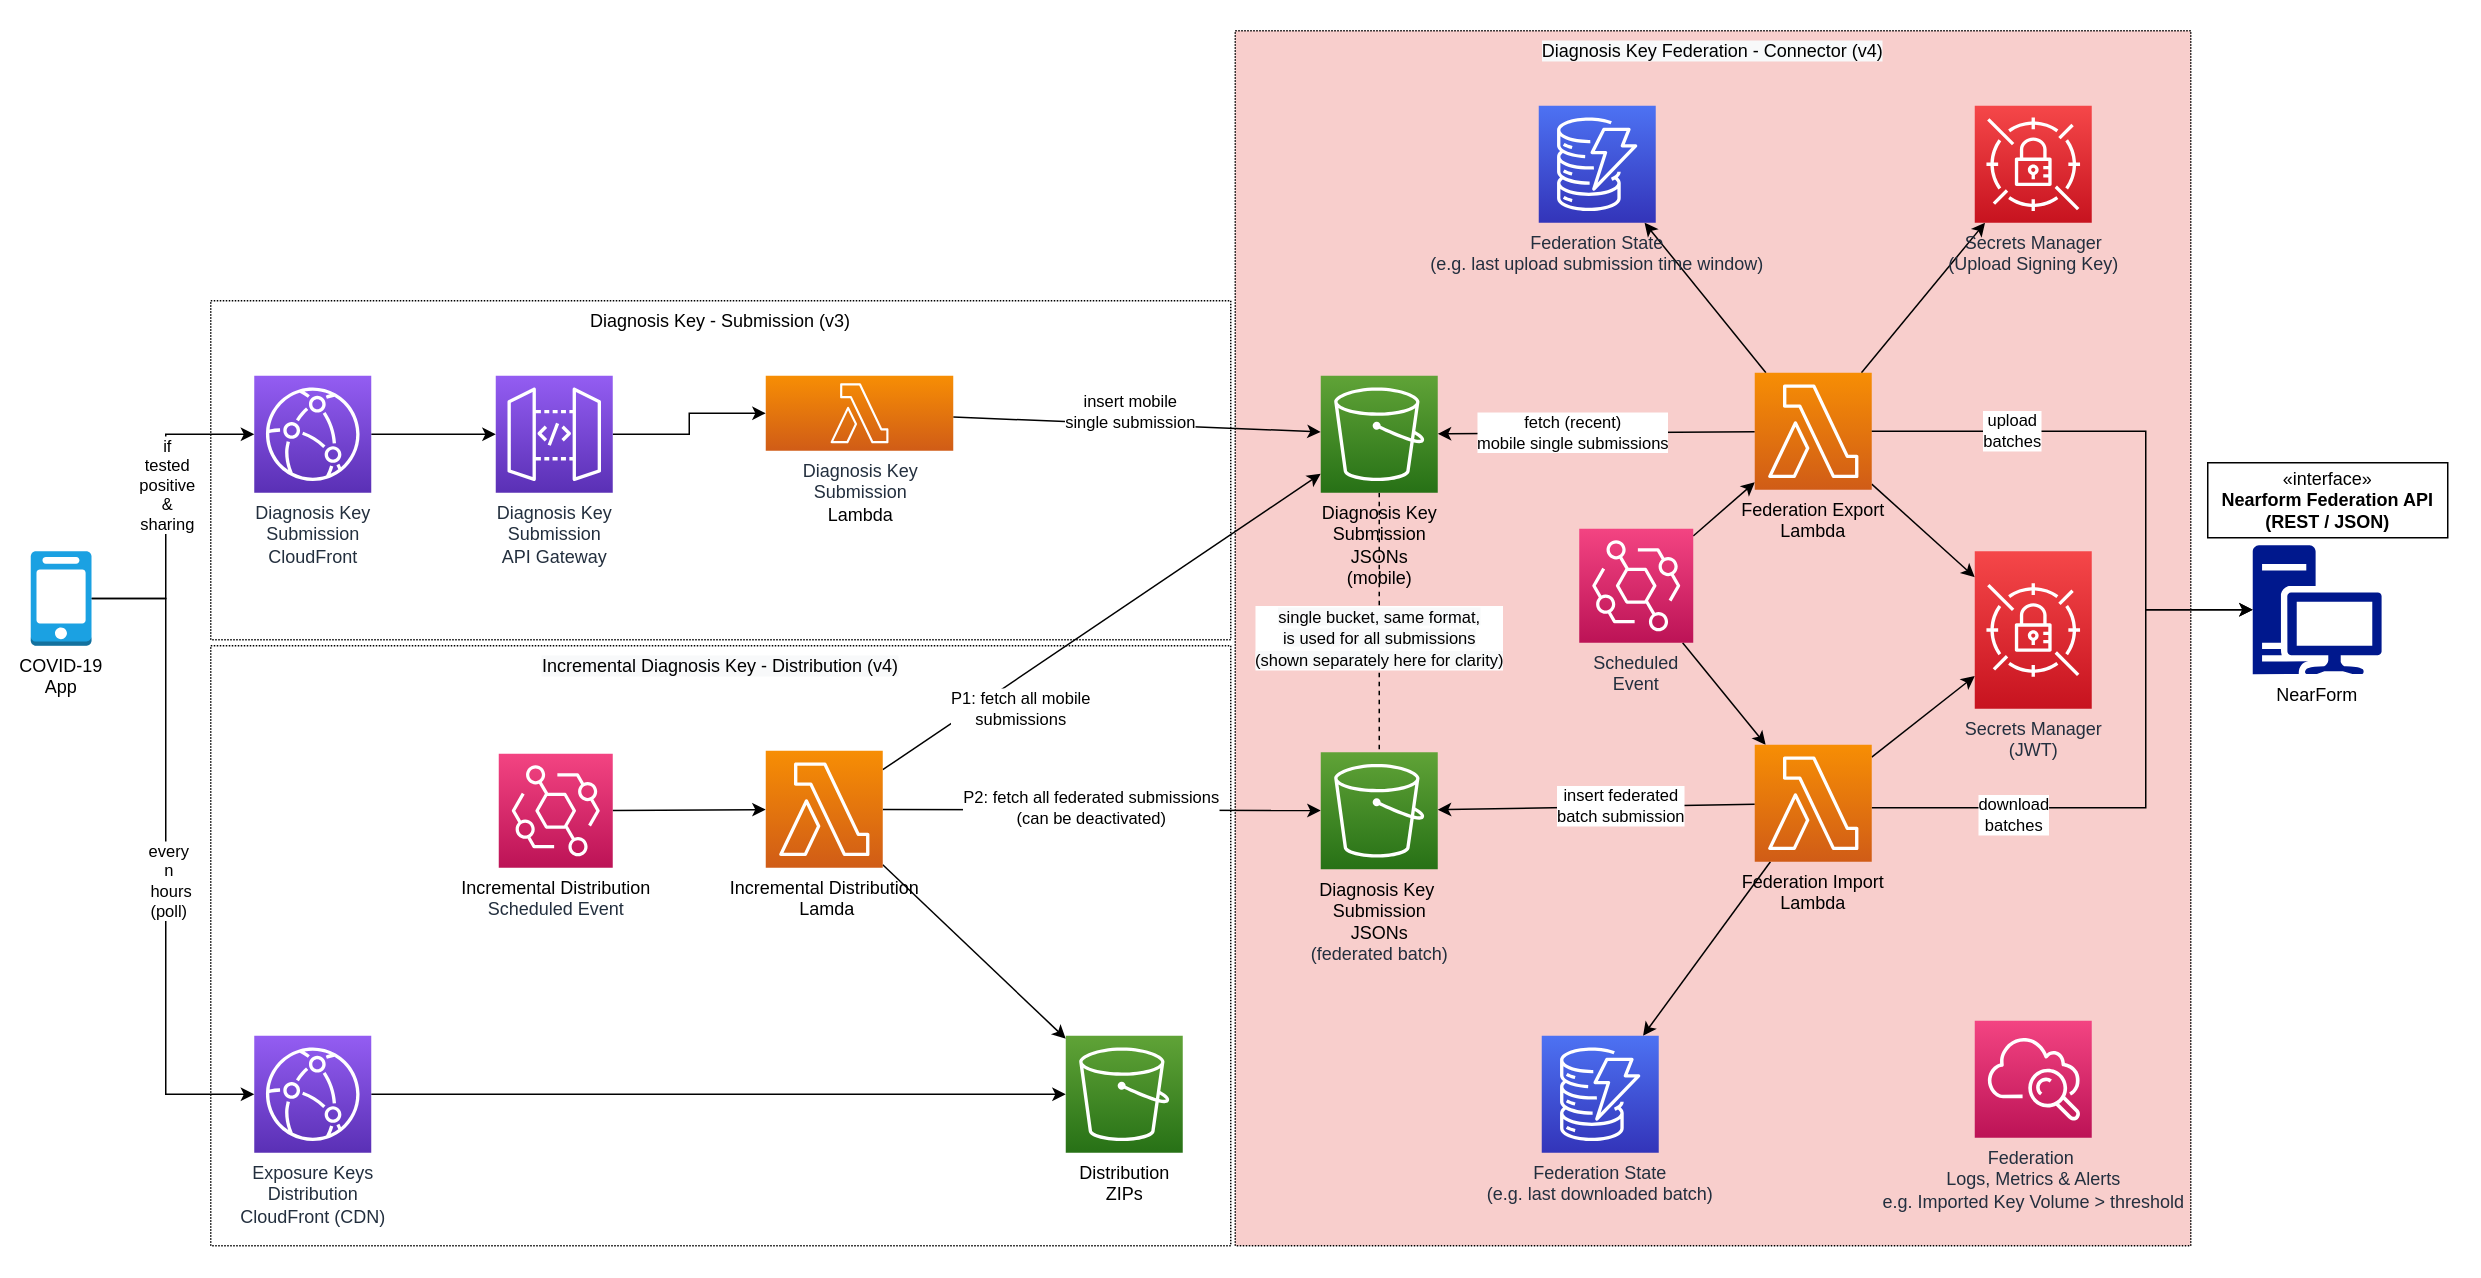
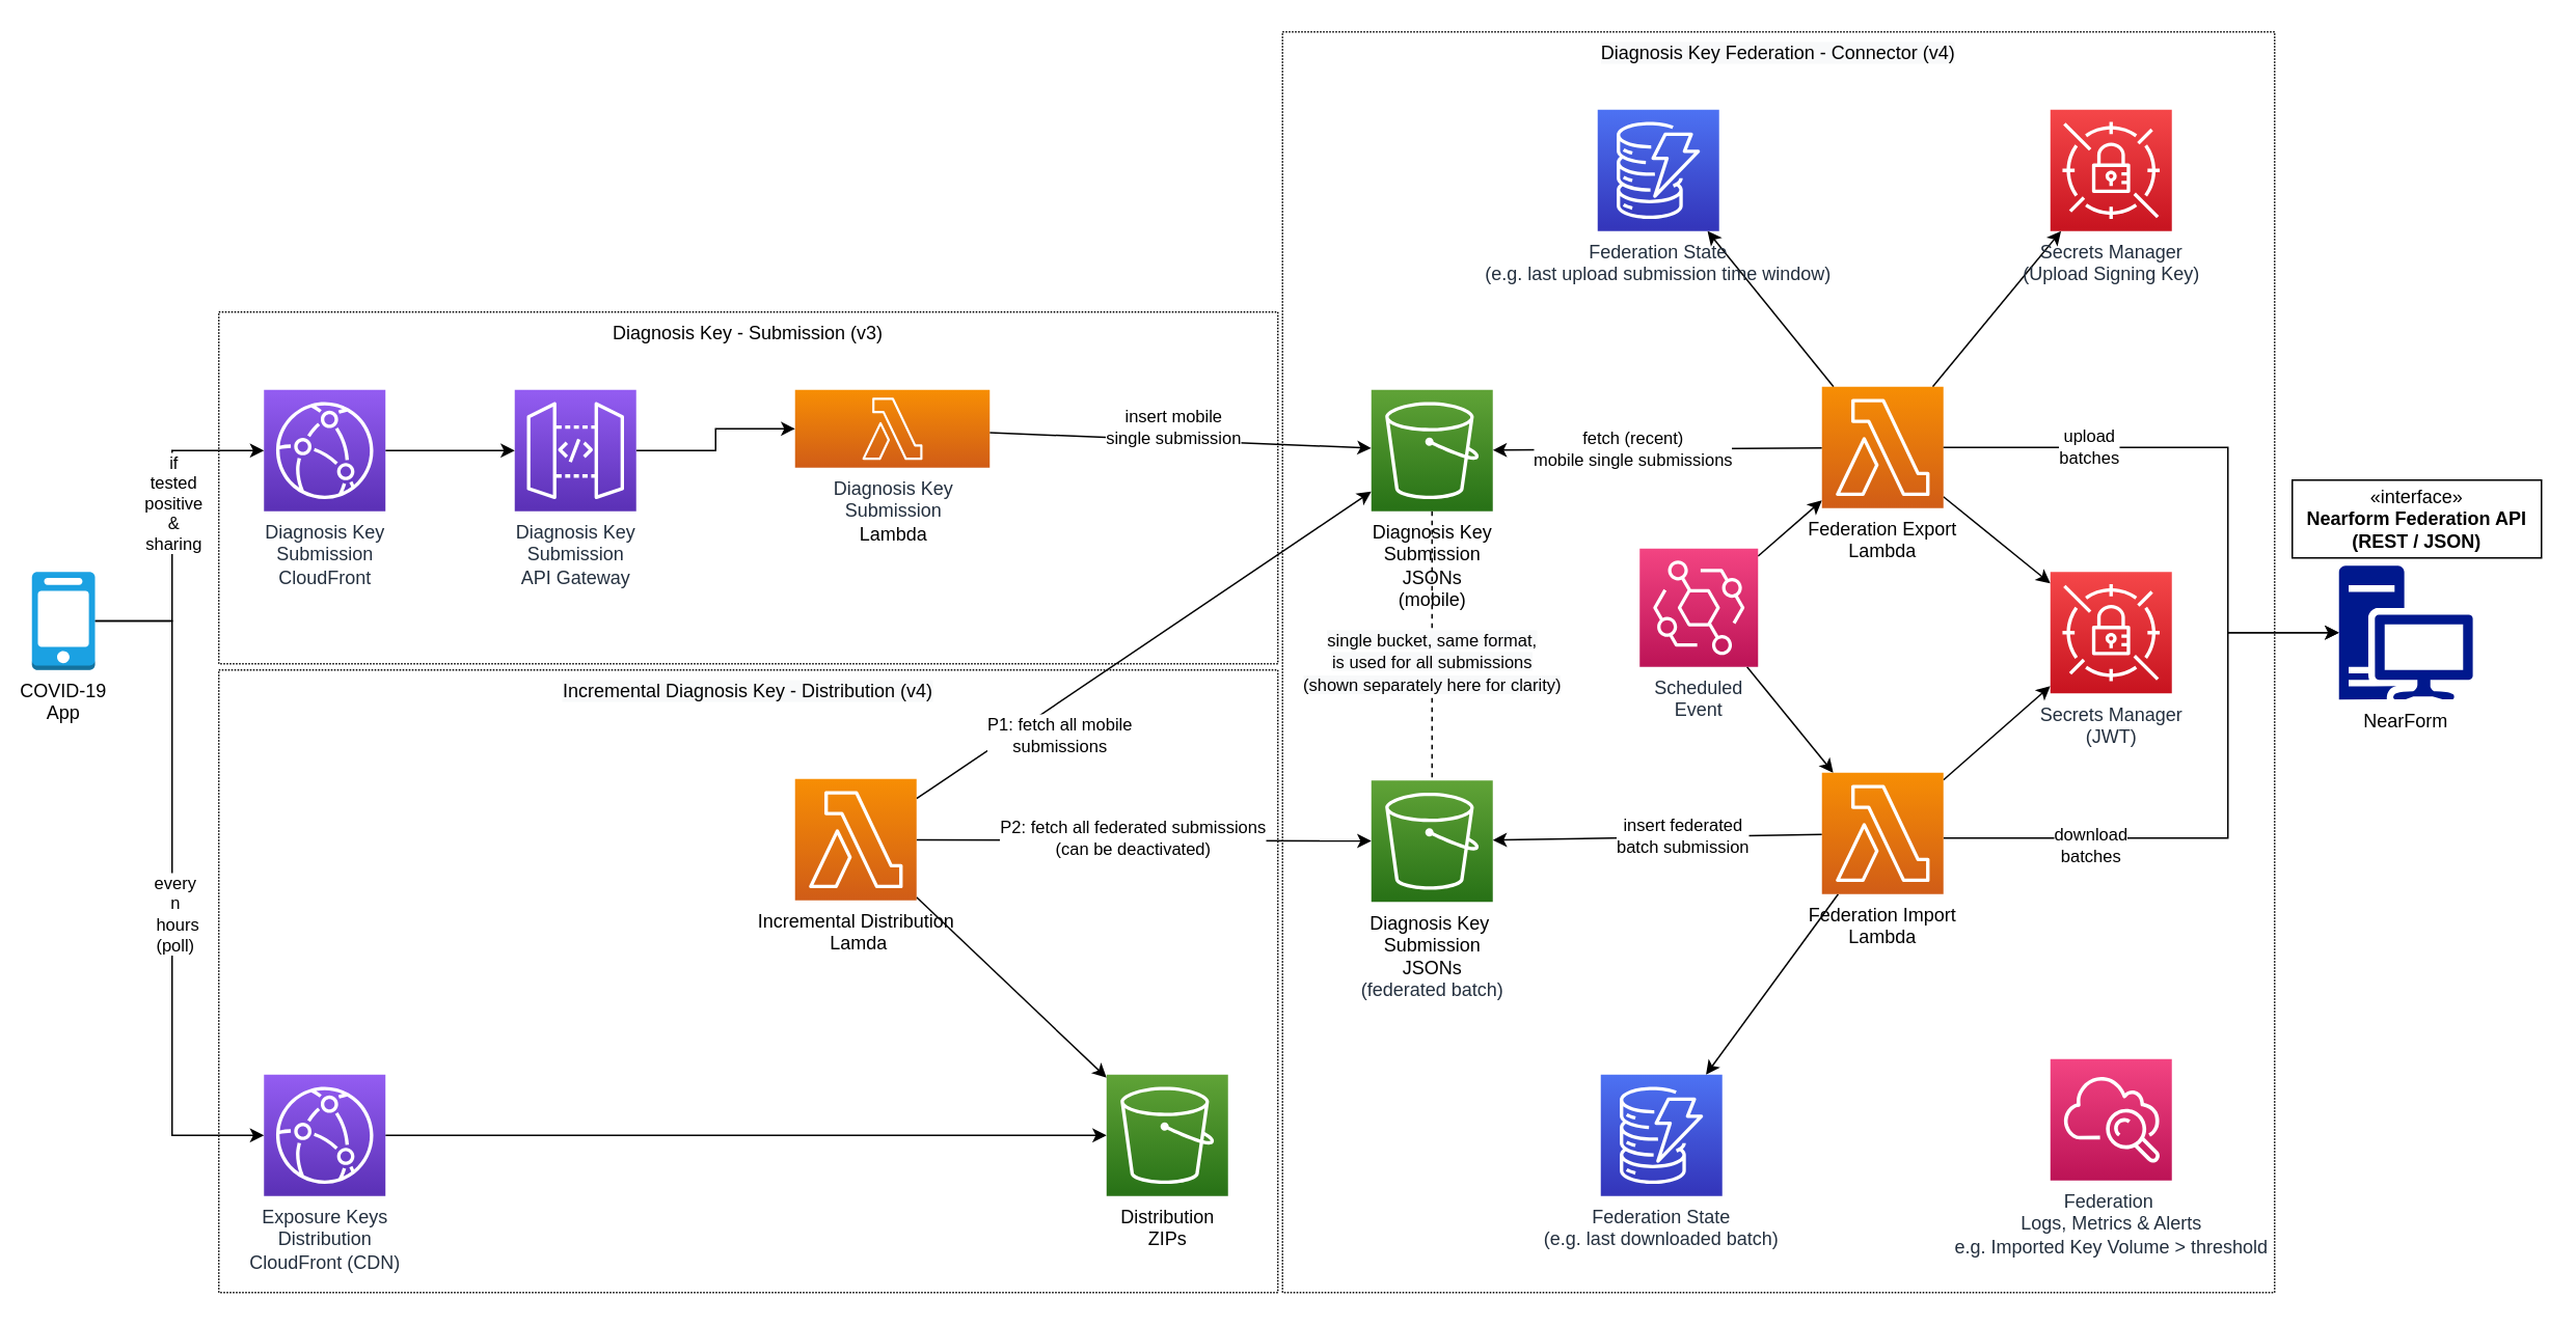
- <mxCell id="37" value="Secrets Manager&lt;br&gt;(JWT)" style="outlineConnect=0;fontColor=#232F3E;gradientColor=#F54749;gradientDirection=north;fillColor=#C7131F;strokeColor=#ffffff;dashed=0;verticalLabelPosition=bottom;verticalAlign=top;align=center;html=1;fontSize=12;fontStyle=0;aspect=fixed;shape=mxgraph.aws4.resourceIcon;resIcon=mxgraph.aws4.secrets_manager;" parent="1" vertex="1"><mxGeometry x="1316" y="367" width="78" height="105" as="geometry" /></mxCell>
+ <mxCell id="37" value="Secrets Manager&lt;br&gt;(JWT)" style="outlineConnect=0;fontColor=#232F3E;gradientColor=#F54749;gradientDirection=north;fillColor=#C7131F;strokeColor=#ffffff;dashed=0;verticalLabelPosition=bottom;verticalAlign=top;align=center;html=1;fontSize=12;fontStyle=0;aspect=fixed;shape=mxgraph.aws4.resourceIcon;resIcon=mxgraph.aws4.secrets_manager;" parent="1" vertex="1"><mxGeometry x="1316" y="367" width="78" height="78" as="geometry" /></mxCell>
- <mxCell id="2" value="&lt;span style=&quot;color: rgb(0 , 0 , 0) ; font-family: &amp;#34;helvetica&amp;#34; ; font-size: 12px ; font-style: normal ; font-weight: 400 ; letter-spacing: normal ; text-align: center ; text-indent: 0px ; text-transform: none ; word-spacing: 0px ; background-color: rgb(248 , 249 , 250) ; display: inline ; float: none&quot;&gt;Diagnosis Key Federation - Connector (v4)&lt;/span&gt;" style="rounded=0;whiteSpace=wrap;html=1;verticalAlign=top;dashed=1;dashPattern=1 1;fillColor=#f8cecc;" parent="1" vertex="1"><mxGeometry x="823" y="20" width="637" height="810" as="geometry" /></mxCell>
+ <mxCell id="2" value="&lt;span style=&quot;color: rgb(0 , 0 , 0) ; font-family: &amp;#34;helvetica&amp;#34; ; font-size: 12px ; font-style: normal ; font-weight: 400 ; letter-spacing: normal ; text-align: center ; text-indent: 0px ; text-transform: none ; word-spacing: 0px ; background-color: rgb(248 , 249 , 250) ; display: inline ; float: none&quot;&gt;Diagnosis Key Federation - Connector (v4)&lt;/span&gt;" style="rounded=0;whiteSpace=wrap;html=1;verticalAlign=top;dashed=1;dashPattern=1 1;" parent="1" vertex="1"><mxGeometry x="823" y="20" width="637" height="810" as="geometry" /></mxCell>
- <mxCell id="14" style="rounded=0;orthogonalLoop=1;jettySize=auto;html=1;" parent="1" source="48" target="41" edge="1"><mxGeometry relative="1" as="geometry"><mxPoint x="1081.571" y="276" as="sourcePoint" /></mxGeometry></mxCell>
- <mxCell id="48" value="&lt;span style=&quot;color: rgb(0 , 0 , 0)&quot;&gt;Incremental Distribution&lt;br&gt;&lt;/span&gt;Scheduled Event" style="points=[[0,0,0],[0.25,0,0],[0.5,0,0],[0.75,0,0],[1,0,0],[0,1,0],[0.25,1,0],[0.5,1,0],[0.75,1,0],[1,1,0],[0,0.25,0],[0,0.5,0],[0,0.75,0],[1,0.25,0],[1,0.5,0],[1,0.75,0]];outlineConnect=0;fontColor=#232F3E;gradientColor=#F34482;gradientDirection=north;fillColor=#BC1356;strokeColor=#ffffff;dashed=0;verticalLabelPosition=bottom;verticalAlign=top;align=center;html=1;fontSize=12;fontStyle=0;aspect=fixed;shape=mxgraph.aws4.resourceIcon;resIcon=mxgraph.aws4.eventbridge;labelPosition=center;" parent="1" vertex="1"><mxGeometry x="332" y="502" width="76" height="76" as="geometry" /></mxCell>
